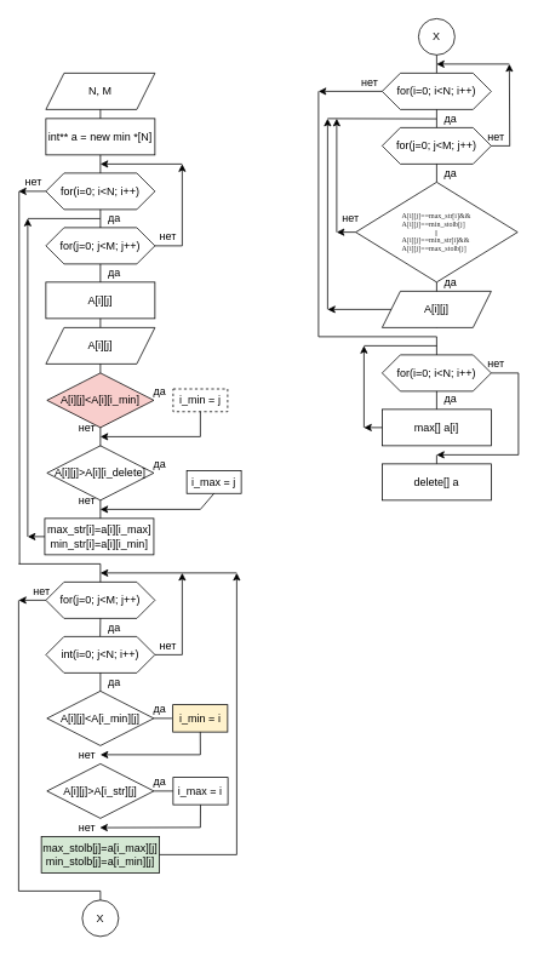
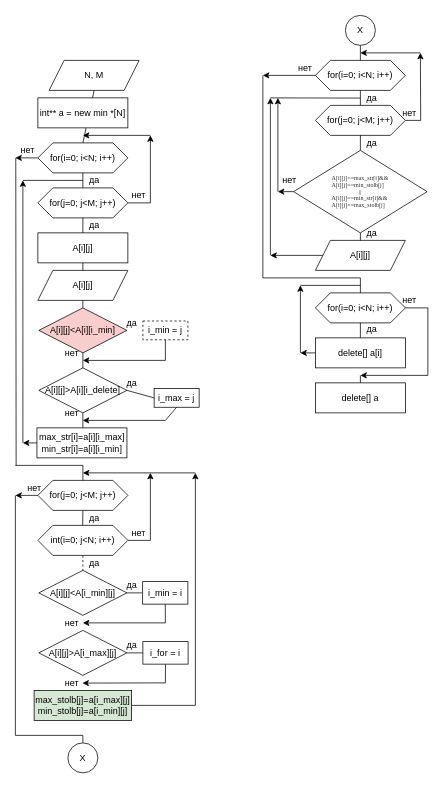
- <mxCell id="2" value="N, M" style="shape=parallelogram;perimeter=parallelogramPerimeter;whiteSpace=wrap;html=1;fixedSize=1;" parent="1" vertex="1"><mxGeometry x="50" y="80" width="120" height="40" as="geometry" /></mxCell>
+ <mxCell id="2" value="N, M" style="shape=parallelogram;perimeter=parallelogramPerimeter;whiteSpace=wrap;html=1;fixedSize=1;" parent="1" vertex="1"><mxGeometry x="65" y="80" width="120" height="40" as="geometry" /></mxCell>
- <mxCell id="107" value="max[] a[i]" style="rounded=0;whiteSpace=wrap;html=1;" vertex="1" parent="1"><mxGeometry x="420" y="450" width="120" height="40" as="geometry" /></mxCell>
+ <mxCell id="107" value="delete[] a[i]" style="rounded=0;whiteSpace=wrap;html=1;" vertex="1" parent="1"><mxGeometry x="420" y="450" width="120" height="40" as="geometry" /></mxCell>
+ <mxCell id="21" value="" style="endArrow=none;html=1;exitX=1;exitY=0.5;exitDx=0;exitDy=0;entryX=0;entryY=0.5;entryDx=0;entryDy=0;" parent="1" source="20" target="23" edge="1"><mxGeometry width="50" height="50" relative="1" as="geometry"><mxPoint x="110" y="520" as="sourcePoint" /><mxPoint x="210" y="520" as="targetPoint" /></mxGeometry></mxCell>
- <mxCell id="59" value="" style="endArrow=none;html=1;exitX=0.5;exitY=1;exitDx=0;exitDy=0;entryX=0.5;entryY=0;entryDx=0;entryDy=0;" parent="1" source="58" target="45" edge="1"><mxGeometry width="50" height="50" relative="1" as="geometry"><mxPoint x="115" y="741" as="sourcePoint" /><mxPoint x="220" y="730" as="targetPoint" /></mxGeometry></mxCell>
+ <mxCell id="59" value="" style="endArrow=none;html=1;exitX=0.5;exitY=1;exitDx=0;exitDy=0;entryX=0.5;entryY=0;entryDx=0;entryDy=0;dashed=1;" parent="1" source="58" target="45" edge="1"><mxGeometry width="50" height="50" relative="1" as="geometry"><mxPoint x="115" y="741" as="sourcePoint" /><mxPoint x="220" y="730" as="targetPoint" /></mxGeometry></mxCell>
- <mxCell id="61" value="i_min = i" style="rounded=0;whiteSpace=wrap;html=1;fillColor=#fff2cc;" parent="1" vertex="1"><mxGeometry x="189.71" y="775" width="60.29" height="30" as="geometry" /></mxCell>
+ <mxCell id="61" value="i_min = i" style="rounded=0;whiteSpace=wrap;html=1;" parent="1" vertex="1"><mxGeometry x="189.71" y="775" width="60.29" height="30" as="geometry" /></mxCell>
- <mxCell id="48" value="A[i][j]&amp;gt;A[i_str][j]" style="rhombus;whiteSpace=wrap;html=1;" parent="1" vertex="1"><mxGeometry x="51.25" y="840" width="117.5" height="60" as="geometry" /></mxCell>
+ <mxCell id="48" value="A[i][j]&amp;gt;A[i_max][j]" style="rhombus;whiteSpace=wrap;html=1;" parent="1" vertex="1"><mxGeometry x="51.25" y="840" width="117.5" height="60" as="geometry" /></mxCell>
- <mxCell id="62" value="i_max = i" style="rounded=0;whiteSpace=wrap;html=1;" parent="1" vertex="1"><mxGeometry x="190" y="855" width="60.29" height="30" as="geometry" /></mxCell>
+ <mxCell id="62" value="i_for = i" style="rounded=0;whiteSpace=wrap;html=1;" parent="1" vertex="1"><mxGeometry x="190" y="855" width="60.29" height="30" as="geometry" /></mxCell>
